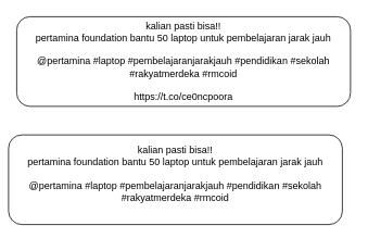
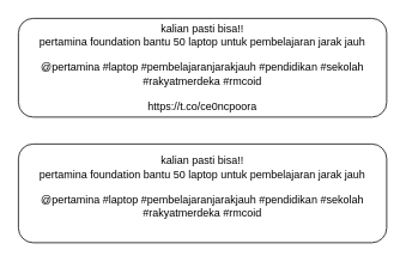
- <mxCell id="3" value="&lt;div&gt;kalian pasti bisa!!&lt;/div&gt;&lt;div&gt;pertamina foundation bantu 50 laptop untuk pembelajaran jarak jauh&lt;/div&gt;&lt;div&gt;&lt;br&gt;&lt;/div&gt;&lt;div&gt;@pertamina #laptop #pembelajaranjarakjauh #pendidikan #sekolah #rakyatmerdeka #rmcoid&lt;/div&gt;&lt;div&gt;&lt;br&gt;&lt;/div&gt;" style="rounded=1;whiteSpace=wrap;html=1;align=center;" vertex="1" parent="1"><mxGeometry x="10" y="165" width="410" height="110" as="geometry" /></mxCell>
+ <mxCell id="3" value="&lt;div&gt;kalian pasti bisa!!&lt;/div&gt;&lt;div&gt;pertamina foundation bantu 50 laptop untuk pembelajaran jarak jauh&lt;/div&gt;&lt;div&gt;&lt;br&gt;&lt;/div&gt;&lt;div&gt;@pertamina #laptop #pembelajaranjarakjauh #pendidikan #sekolah #rakyatmerdeka #rmcoid&lt;/div&gt;&lt;div&gt;&lt;br&gt;&lt;/div&gt;" style="rounded=1;whiteSpace=wrap;html=1;align=center;" vertex="1" parent="1"><mxGeometry x="20" y="160" width="410" height="110" as="geometry" /></mxCell>
